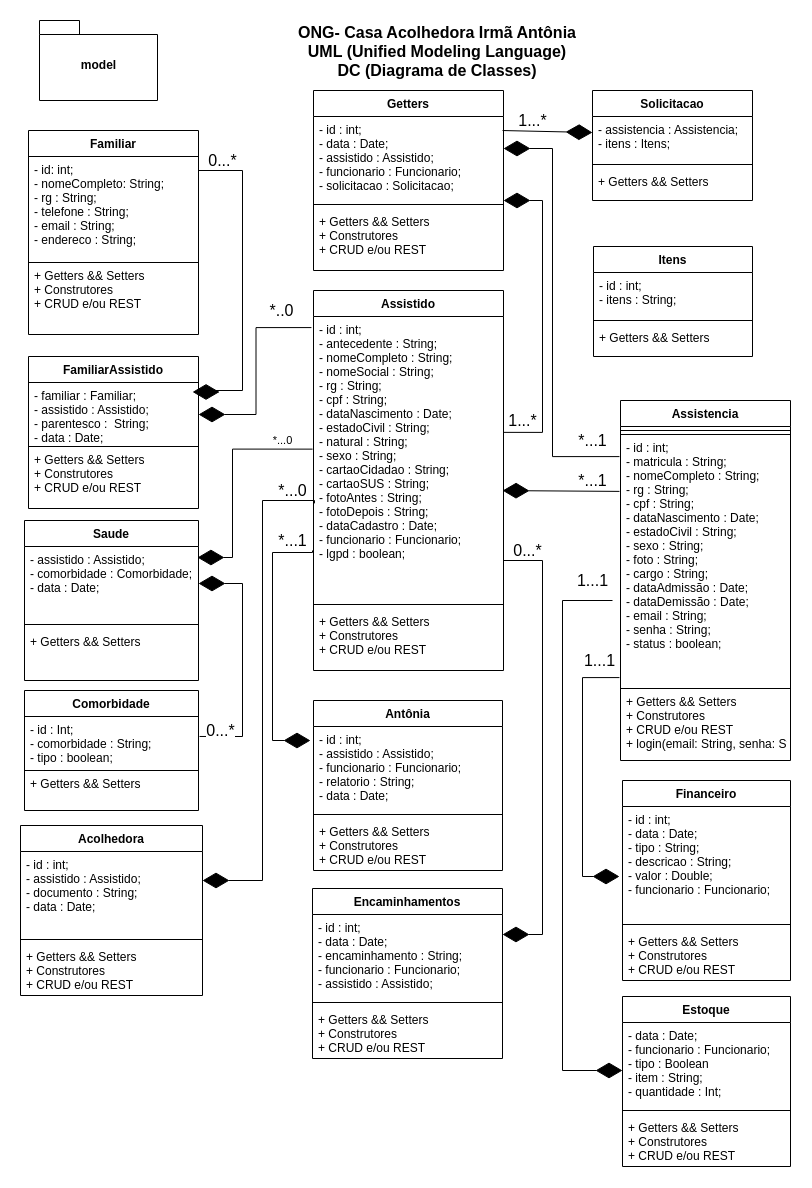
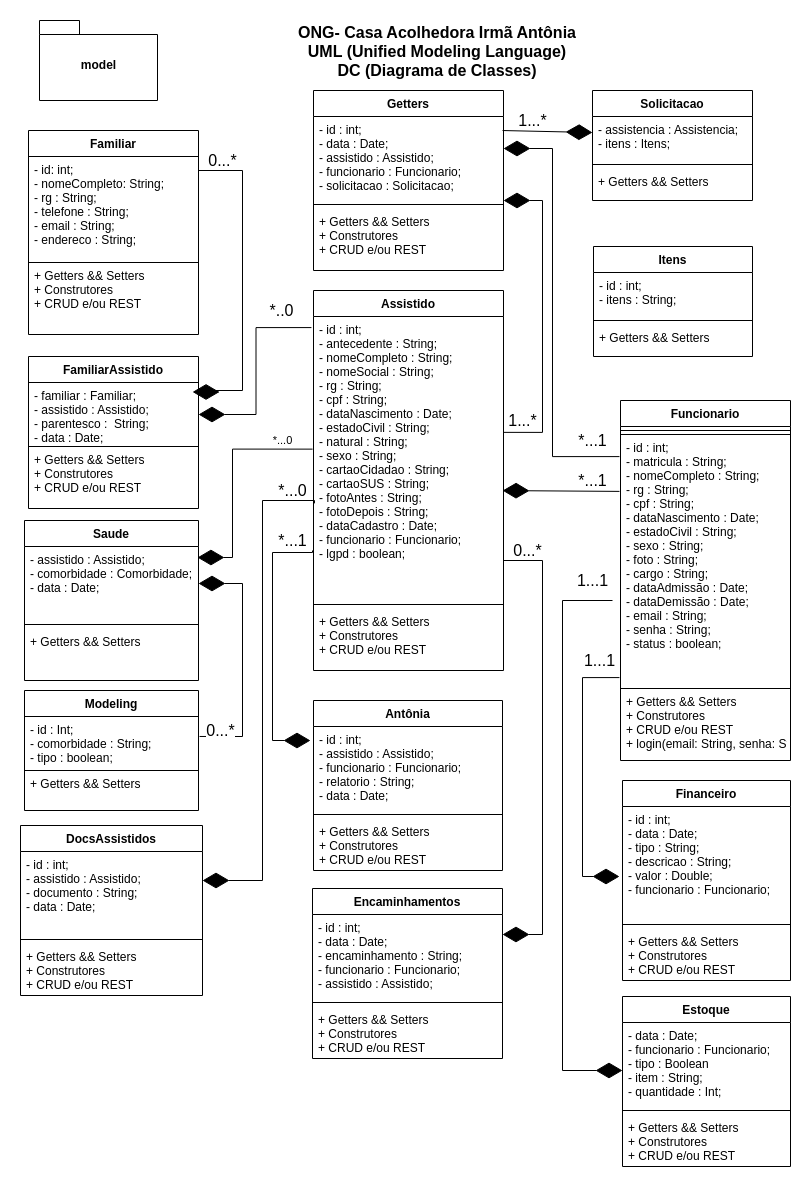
- <mxCell id="7" value="Assistencia" style="swimlane;fontStyle=1;align=center;verticalAlign=top;childLayout=stackLayout;horizontal=1;startSize=26;horizontalStack=0;resizeParent=1;resizeParentMax=0;resizeLast=0;collapsible=1;marginBottom=0;" parent="1" vertex="1"><mxGeometry x="620" y="400" width="170" height="360" as="geometry" /></mxCell>
+ <mxCell id="7" value="Funcionario" style="swimlane;fontStyle=1;align=center;verticalAlign=top;childLayout=stackLayout;horizontal=1;startSize=26;horizontalStack=0;resizeParent=1;resizeParentMax=0;resizeLast=0;collapsible=1;marginBottom=0;" parent="1" vertex="1"><mxGeometry x="620" y="400" width="170" height="360" as="geometry" /></mxCell>
- <mxCell id="35" value="Comorbidade" style="swimlane;fontStyle=1;align=center;verticalAlign=top;childLayout=stackLayout;horizontal=1;startSize=26;horizontalStack=0;resizeParent=1;resizeParentMax=0;resizeLast=0;collapsible=1;marginBottom=0;" parent="1" vertex="1"><mxGeometry x="24" y="690" width="174" height="120" as="geometry" /></mxCell>
+ <mxCell id="35" value="Modeling" style="swimlane;fontStyle=1;align=center;verticalAlign=top;childLayout=stackLayout;horizontal=1;startSize=26;horizontalStack=0;resizeParent=1;resizeParentMax=0;resizeLast=0;collapsible=1;marginBottom=0;" parent="1" vertex="1"><mxGeometry x="24" y="690" width="174" height="120" as="geometry" /></mxCell>
- <mxCell id="47" value="Acolhedora" style="swimlane;fontStyle=1;align=center;verticalAlign=top;childLayout=stackLayout;horizontal=1;startSize=26;horizontalStack=0;resizeParent=1;resizeParentMax=0;resizeLast=0;collapsible=1;marginBottom=0;" parent="1" vertex="1"><mxGeometry x="20" y="825" width="182" height="170" as="geometry" /></mxCell>
+ <mxCell id="47" value="DocsAssistidos" style="swimlane;fontStyle=1;align=center;verticalAlign=top;childLayout=stackLayout;horizontal=1;startSize=26;horizontalStack=0;resizeParent=1;resizeParentMax=0;resizeLast=0;collapsible=1;marginBottom=0;" parent="1" vertex="1"><mxGeometry x="20" y="825" width="182" height="170" as="geometry" /></mxCell>
